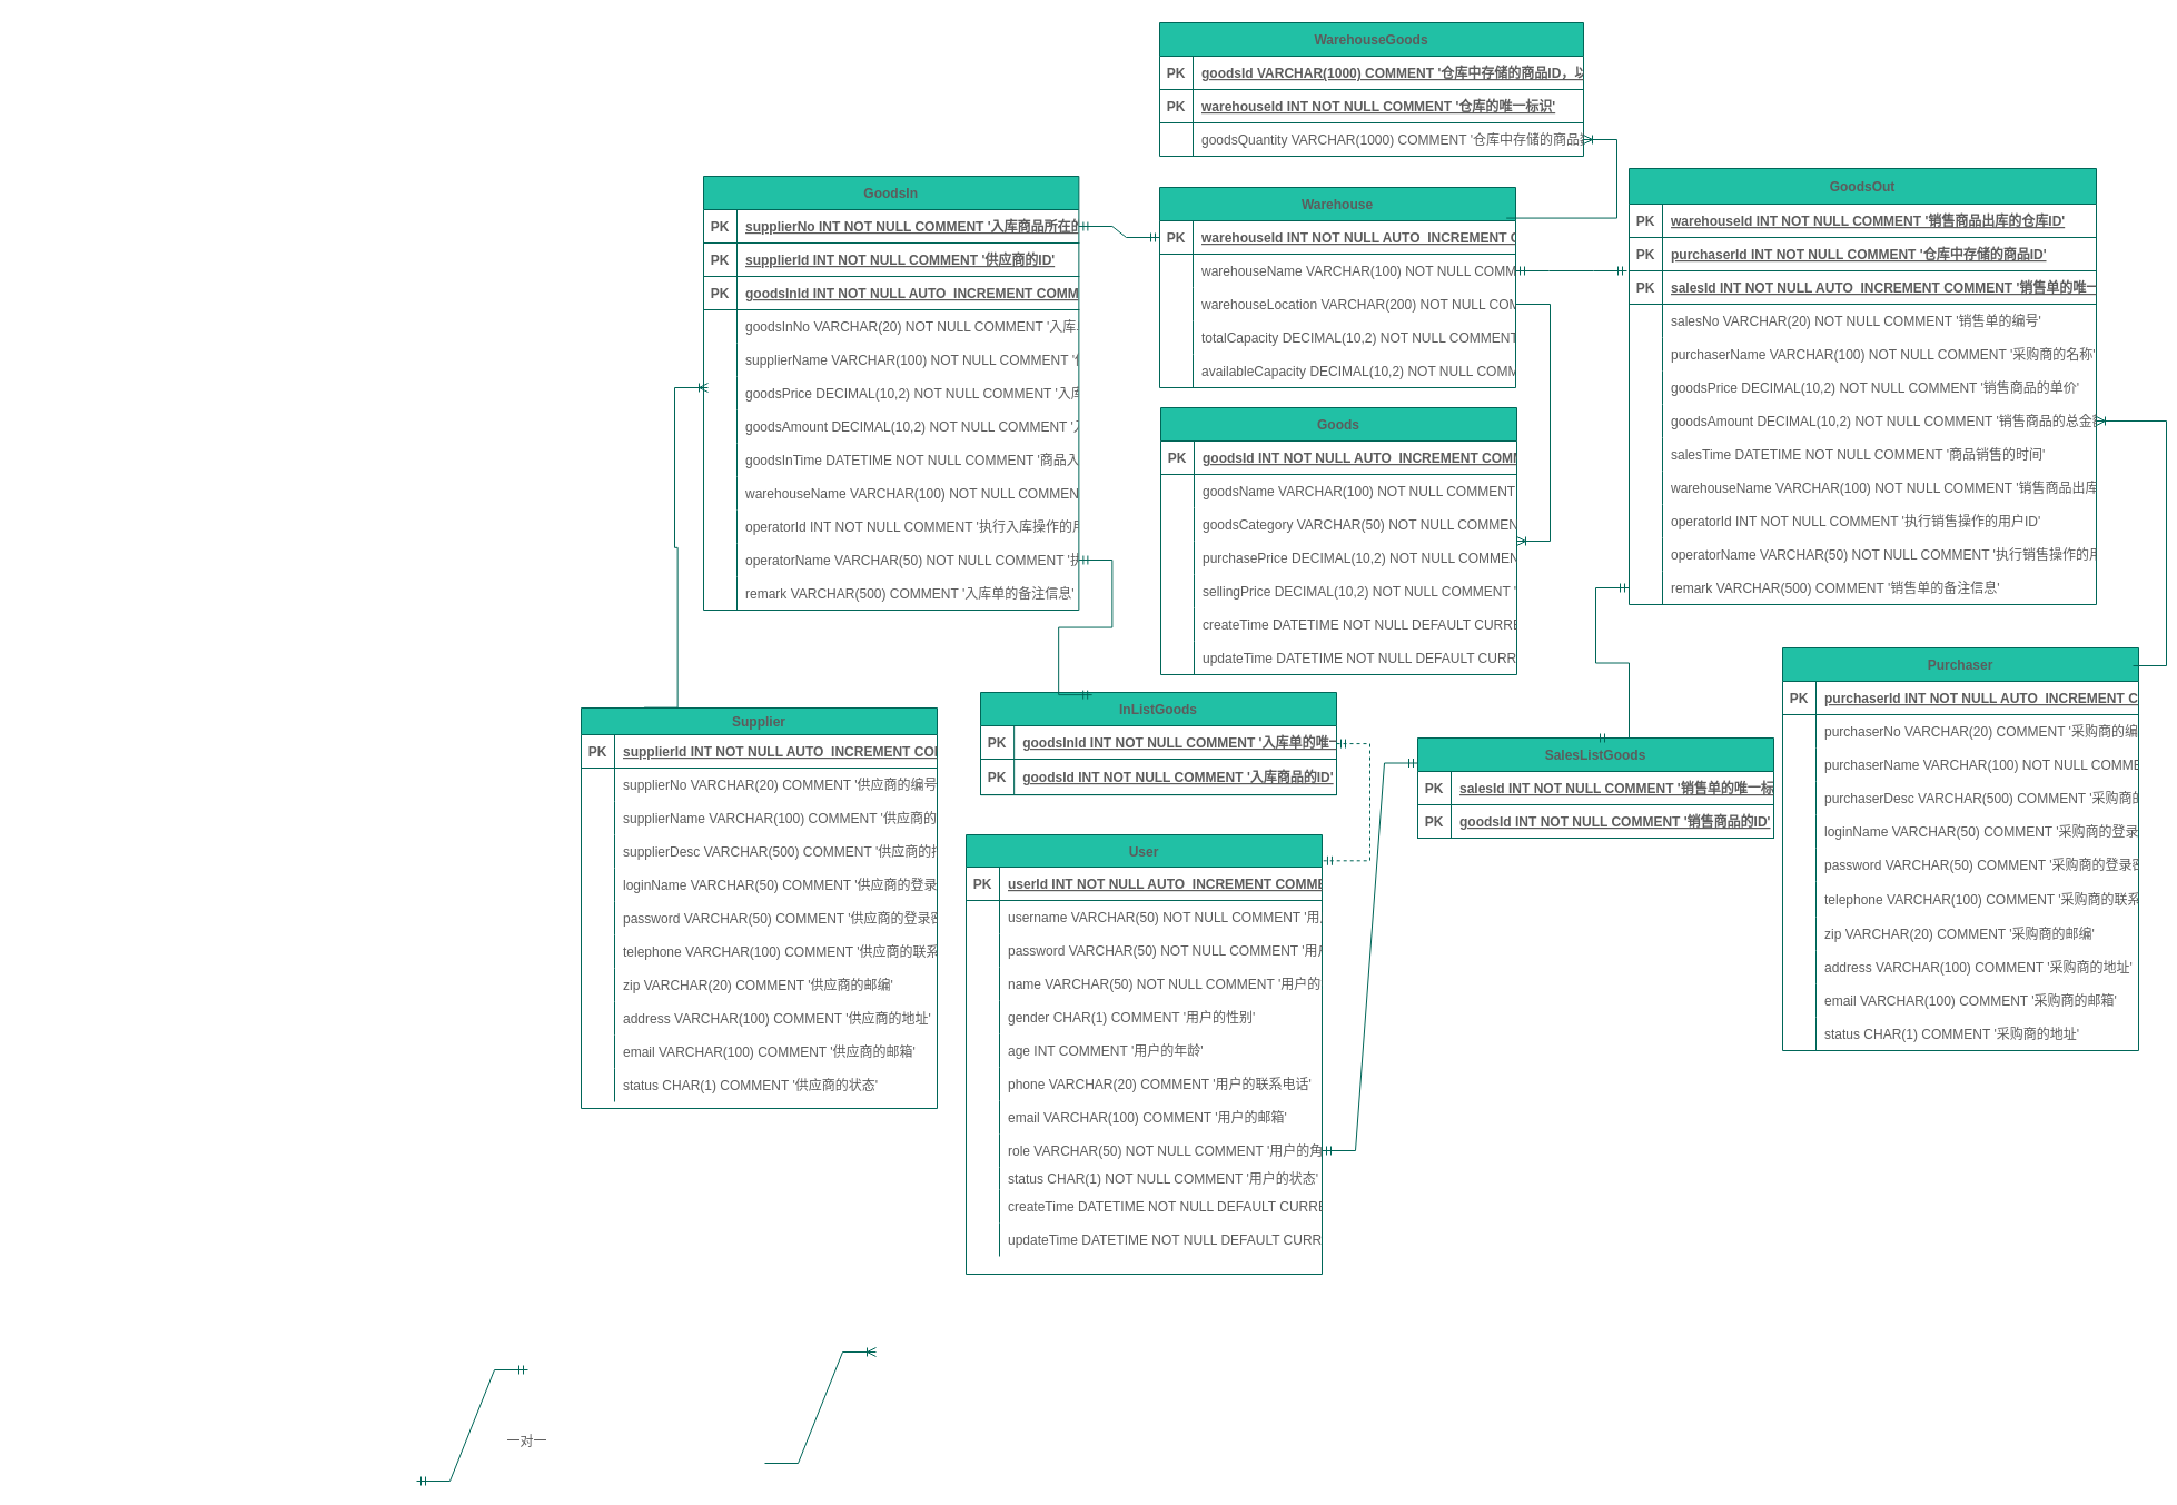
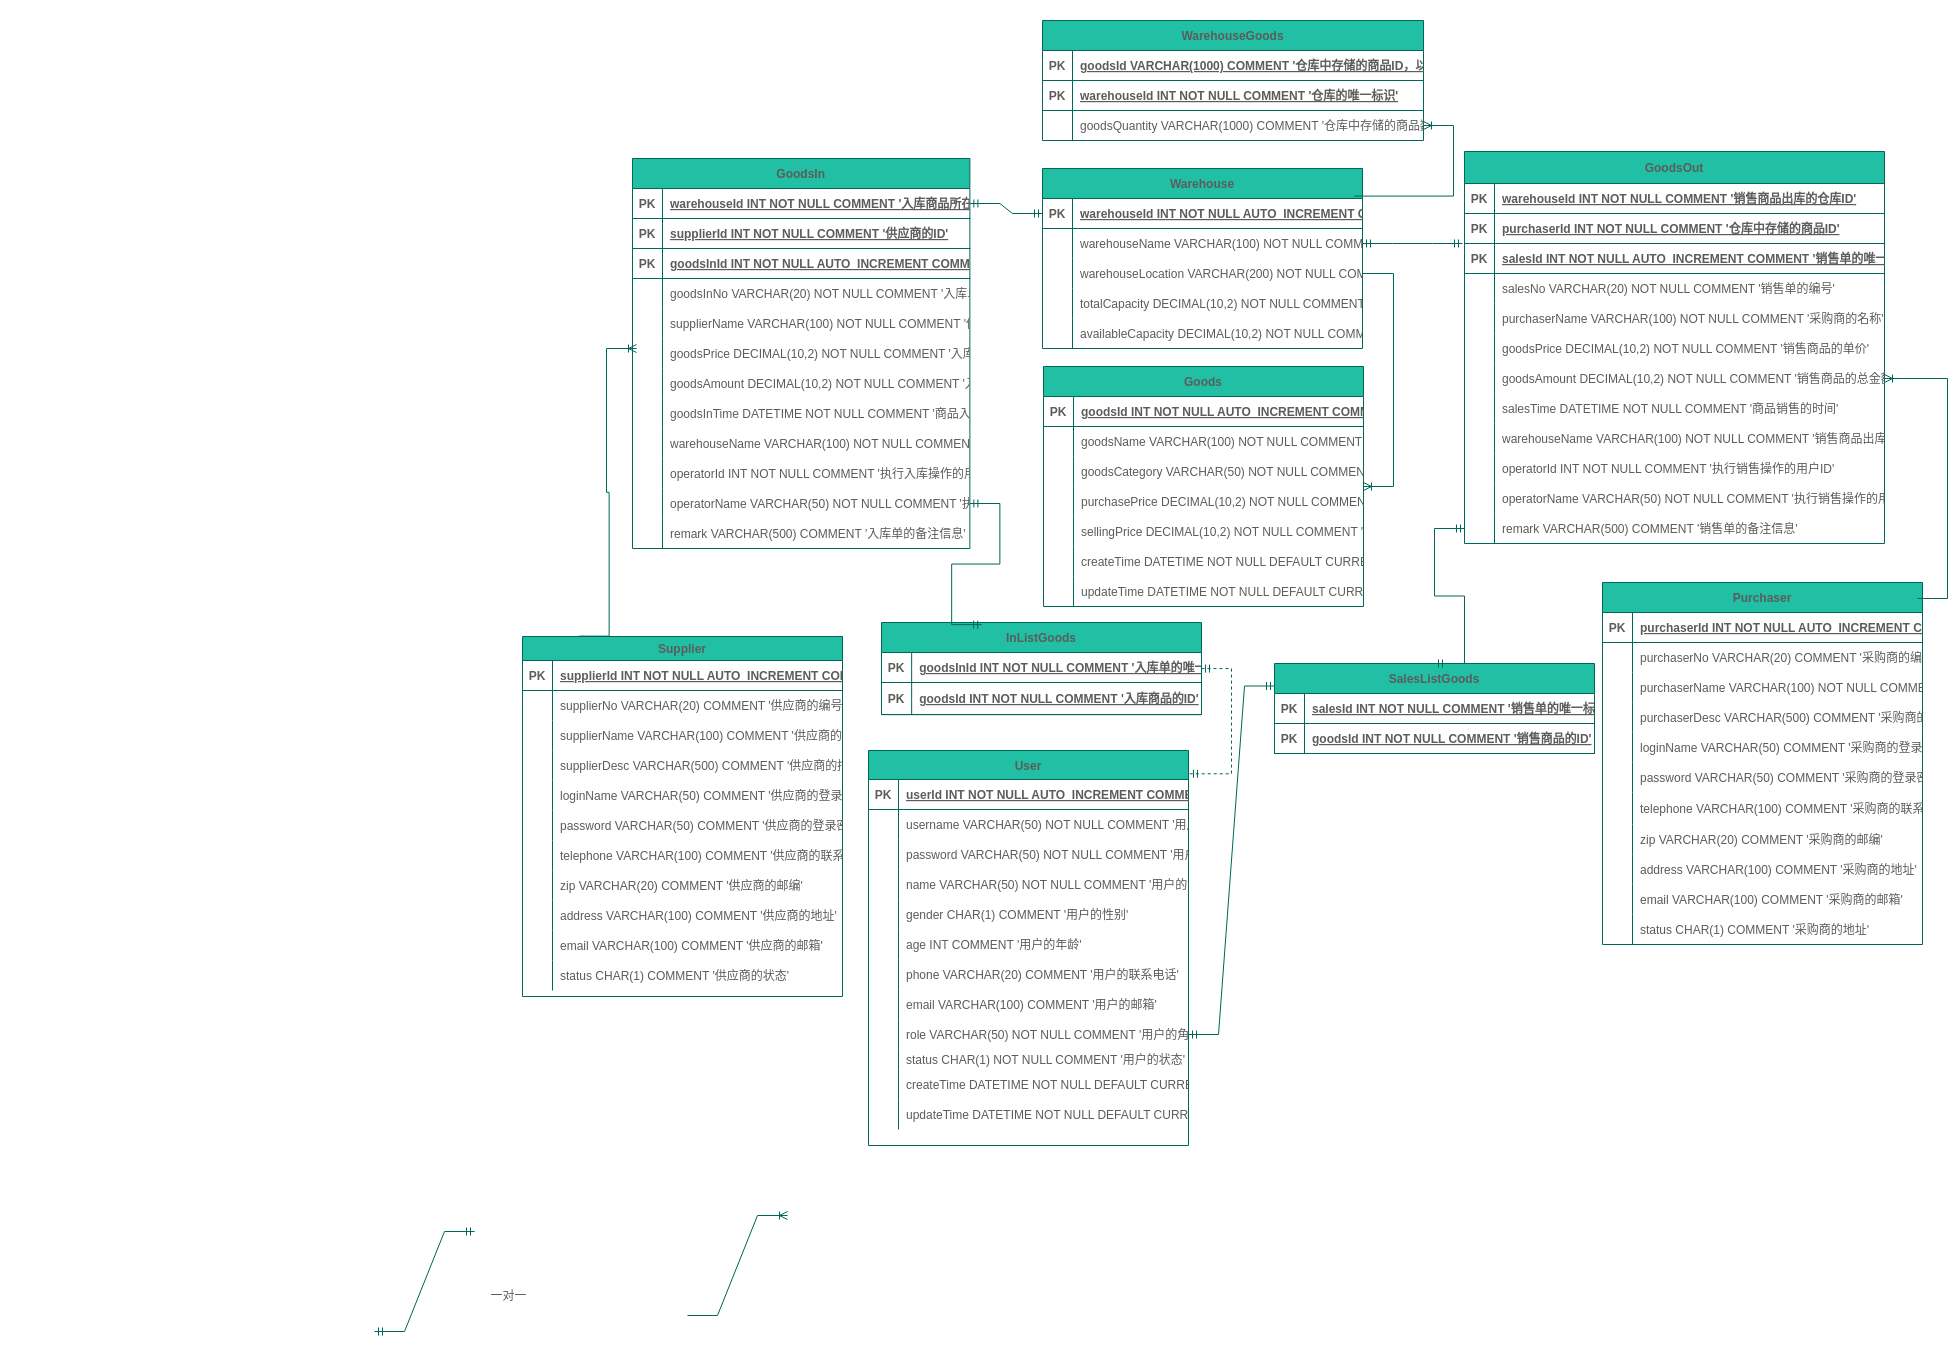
- <mxCell id="158" value="supplierNo INT NOT NULL COMMENT '入库商品所在的仓库ID'" style="shape=partialRectangle;overflow=hidden;connectable=0;fillColor=none;align=left;strokeColor=#006658;top=0;left=0;bottom=0;right=0;spacingLeft=6;fontStyle=5;labelBackgroundColor=none;fontColor=#5C5C5C;" parent="156" vertex="1"><mxGeometry x="30" width="307.357" height="30" as="geometry"><mxRectangle width="307.357" height="30" as="alternateBounds" /></mxGeometry></mxCell>
+ <mxCell id="158" value="warehouseId INT NOT NULL COMMENT '入库商品所在的仓库ID'" style="shape=partialRectangle;overflow=hidden;connectable=0;fillColor=none;align=left;strokeColor=#006658;top=0;left=0;bottom=0;right=0;spacingLeft=6;fontStyle=5;labelBackgroundColor=none;fontColor=#5C5C5C;" parent="156" vertex="1"><mxGeometry x="30" width="307.357" height="30" as="geometry"><mxRectangle width="307.357" height="30" as="alternateBounds" /></mxGeometry></mxCell>
- <mxCell id="254" value="一对一" style="text;html=1;align=center;verticalAlign=middle;resizable=0;points=[];autosize=1;strokeColor=none;fillColor=none;fontColor=#5C5C5C;" parent="1" vertex="1"><mxGeometry x="446" y="1283" width="54" height="26" as="geometry" /></mxCell>
+ <mxCell id="254" value="一对一" style="text;html=1;align=center;verticalAlign=middle;resizable=0;points=[];autosize=1;strokeColor=none;fillColor=none;fontColor=#5C5C5C;" parent="1" vertex="1"><mxGeometry x="481" y="1283" width="54" height="26" as="geometry" /></mxCell>
